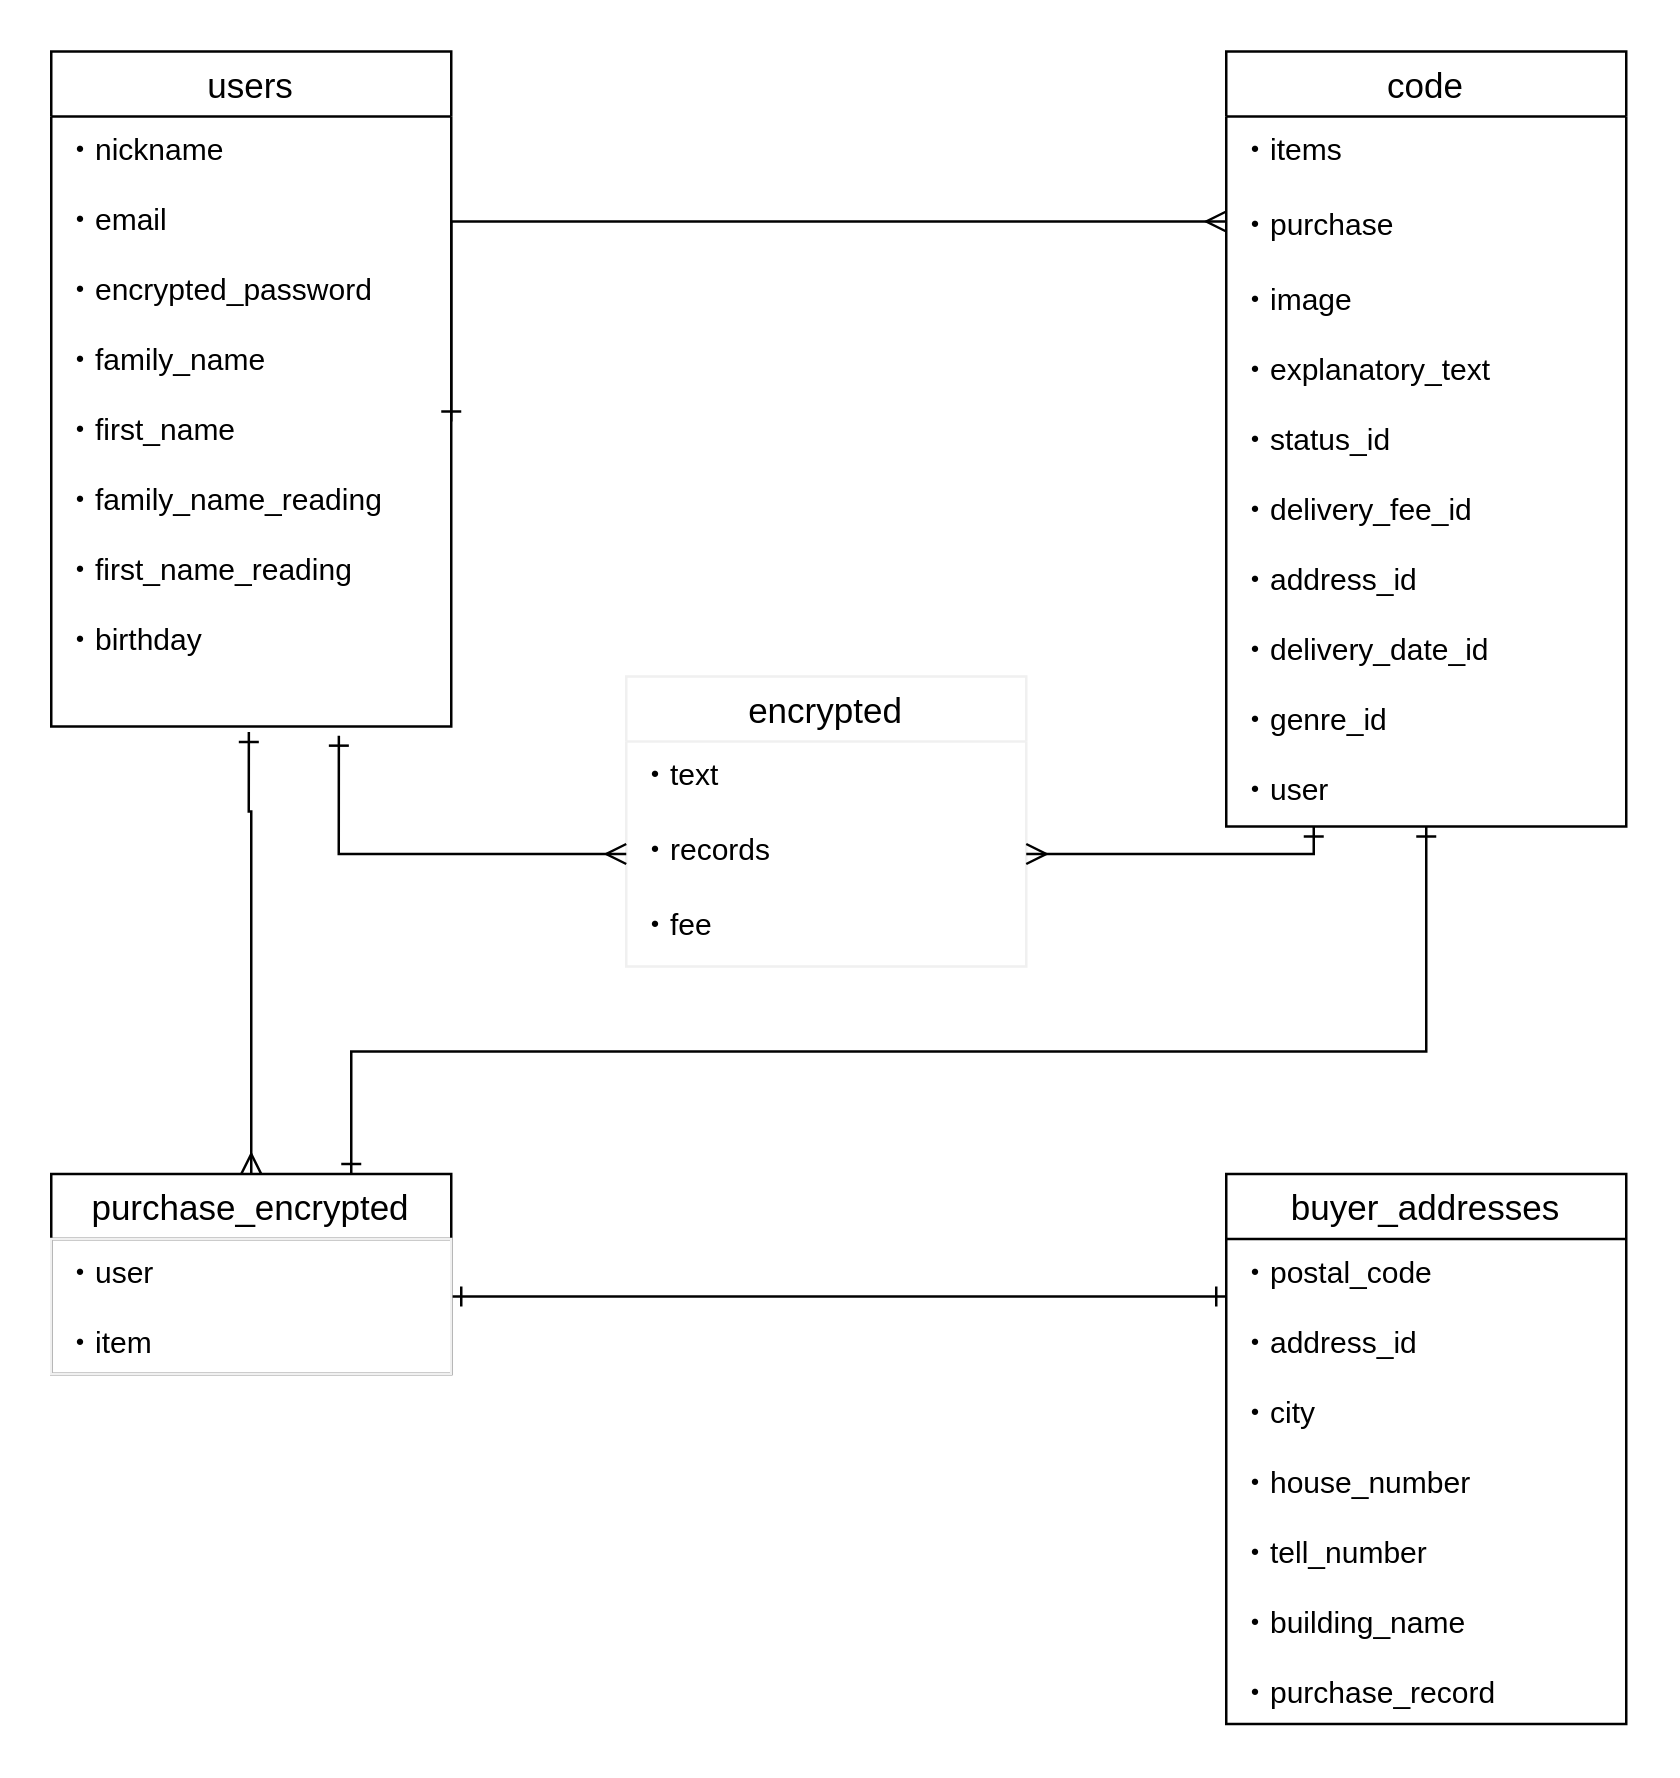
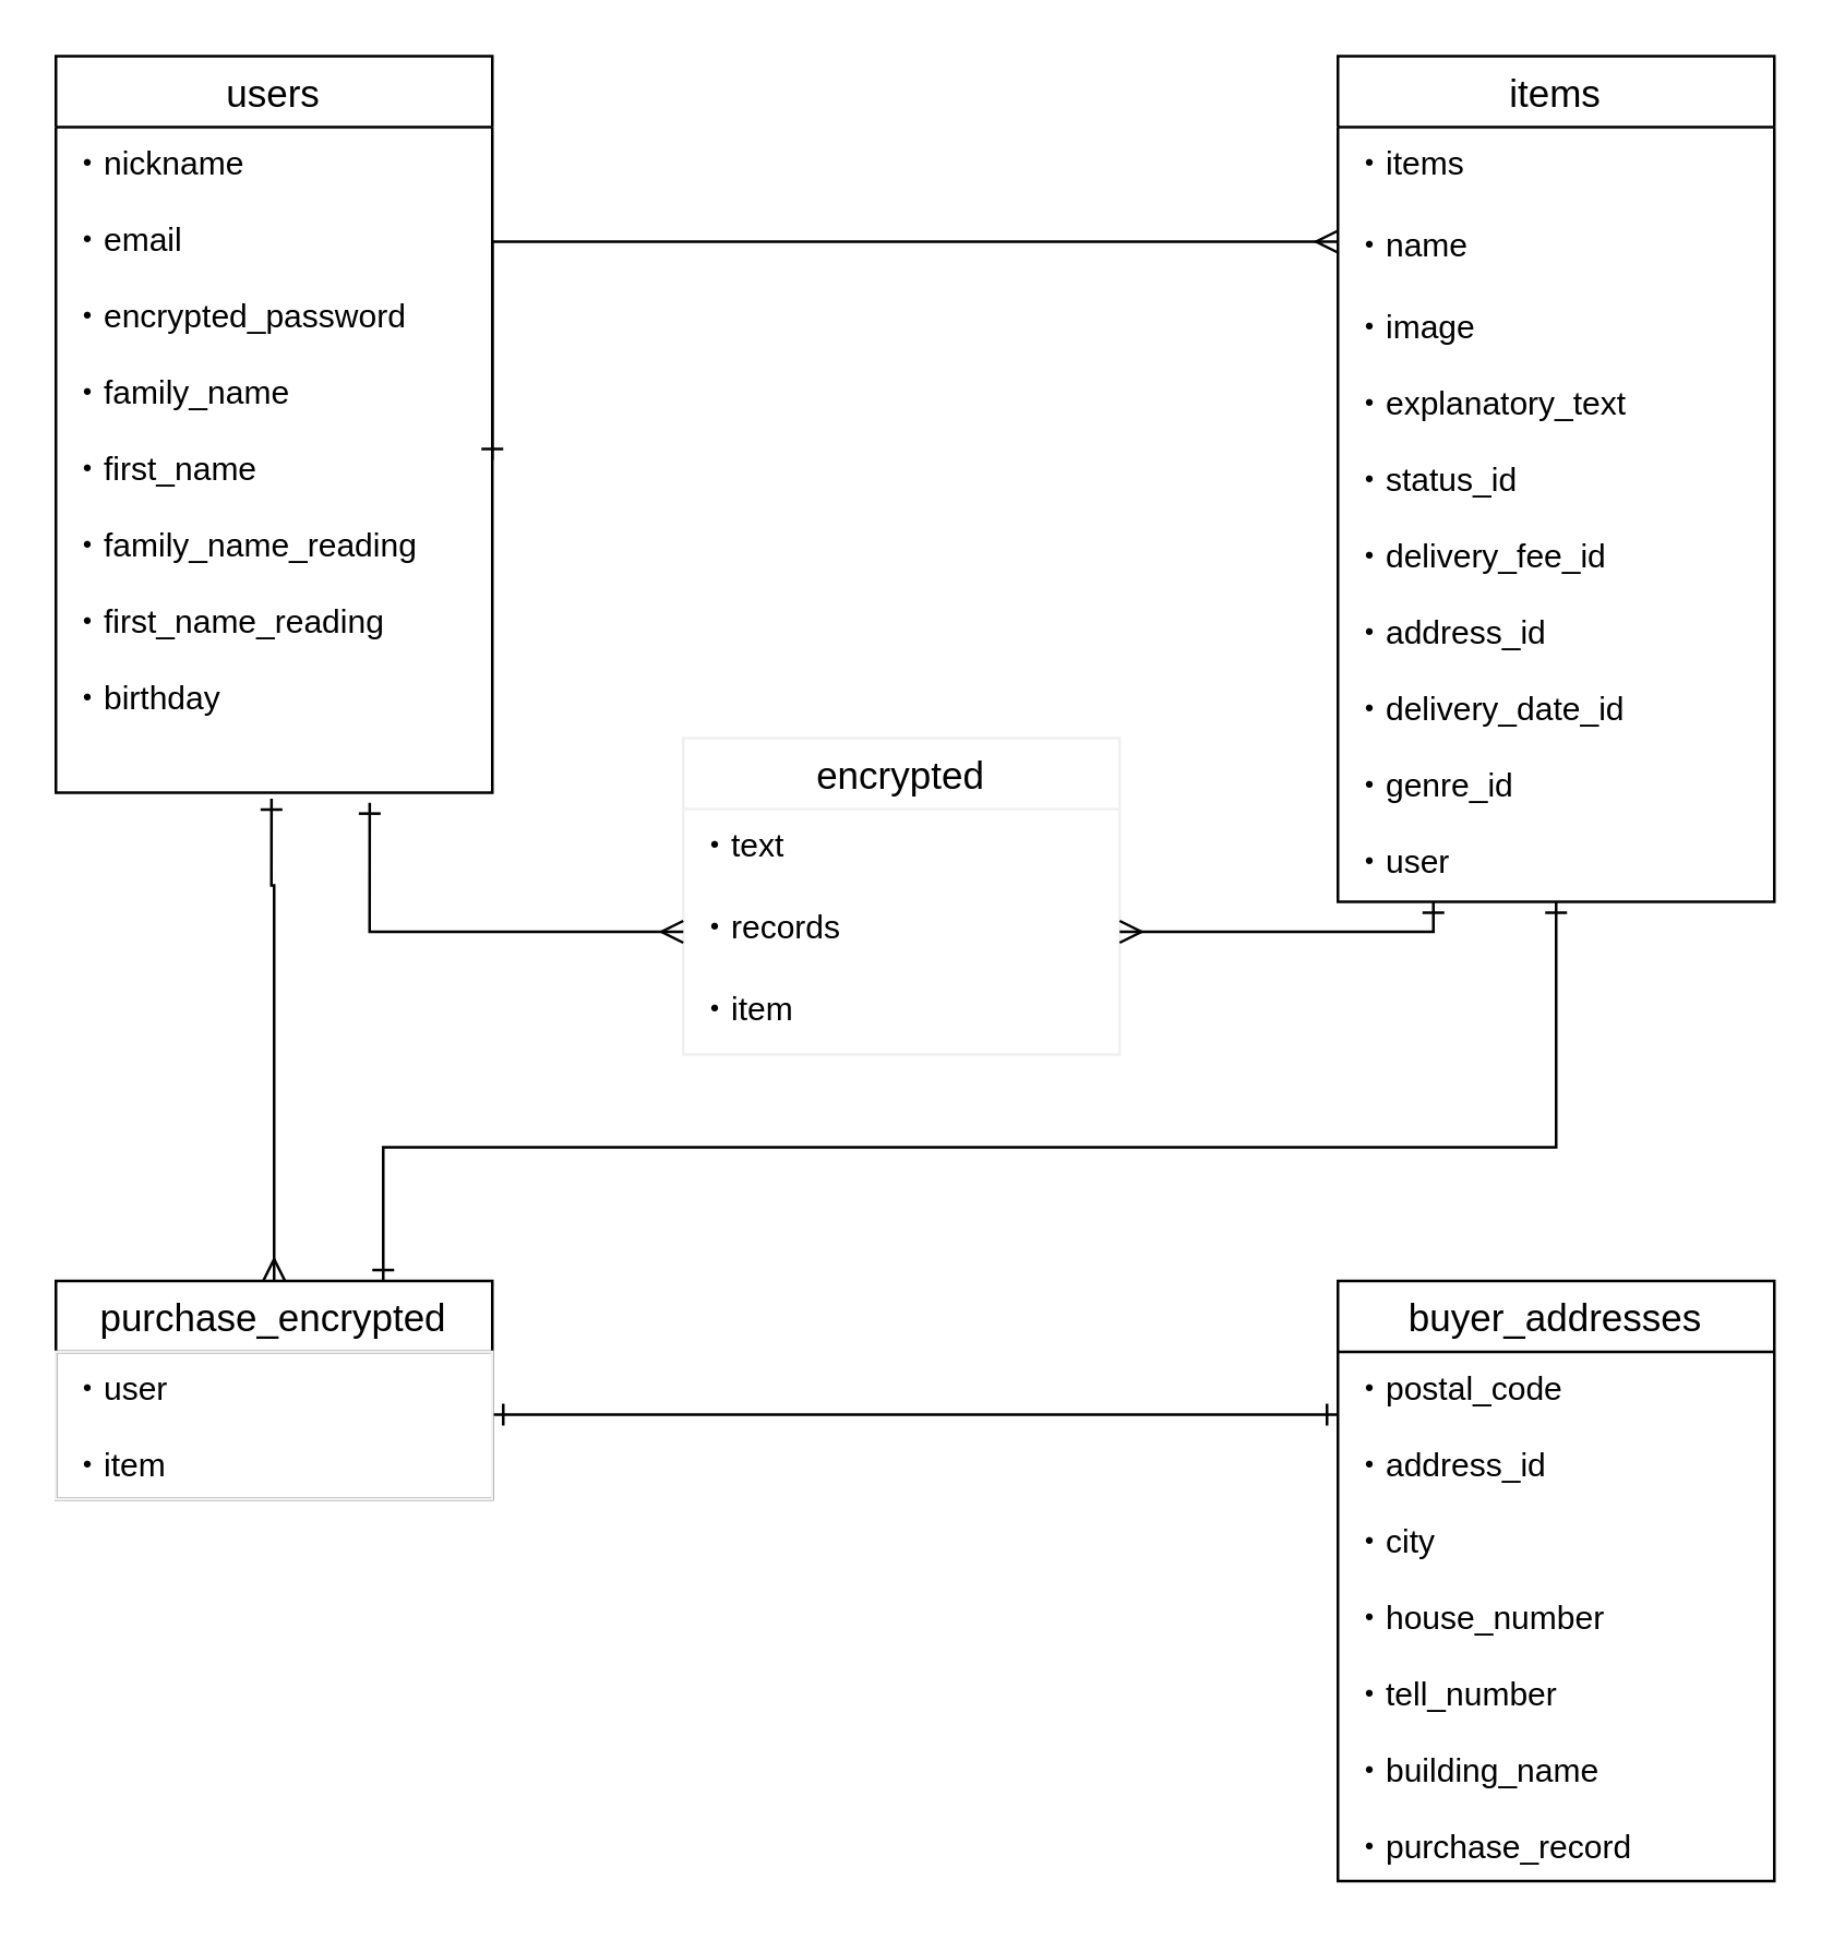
- <mxCell id="4" value="code" style="swimlane;fontStyle=0;childLayout=stackLayout;horizontal=1;startSize=26;horizontalStack=0;resizeParent=1;resizeParentMax=0;resizeLast=0;collapsible=1;marginBottom=0;align=center;fontSize=14;" vertex="1" parent="1"><mxGeometry x="490" y="20" width="160" height="310" as="geometry" /></mxCell>
+ <mxCell id="4" value="items" style="swimlane;fontStyle=0;childLayout=stackLayout;horizontal=1;startSize=26;horizontalStack=0;resizeParent=1;resizeParentMax=0;resizeLast=0;collapsible=1;marginBottom=0;align=center;fontSize=14;" vertex="1" parent="1"><mxGeometry x="490" y="20" width="160" height="310" as="geometry" /></mxCell>
- <mxCell id="6" value="・purchase" style="text;strokeColor=none;fillColor=none;spacingLeft=4;spacingRight=4;overflow=hidden;rotatable=0;points=[[0,0.5],[1,0.5]];portConstraint=eastwest;fontSize=12;" vertex="1" parent="4"><mxGeometry y="56" width="160" height="30" as="geometry" /></mxCell>
+ <mxCell id="6" value="・name" style="text;strokeColor=none;fillColor=none;spacingLeft=4;spacingRight=4;overflow=hidden;rotatable=0;points=[[0,0.5],[1,0.5]];portConstraint=eastwest;fontSize=12;" vertex="1" parent="4"><mxGeometry y="56" width="160" height="30" as="geometry" /></mxCell>
- <mxCell id="13" value="・fee" style="text;strokeColor=none;fillColor=none;spacingLeft=4;spacingRight=4;overflow=hidden;rotatable=0;points=[[0,0.5],[1,0.5]];portConstraint=eastwest;fontSize=12;" vertex="1" parent="10"><mxGeometry y="86" width="160" height="30" as="geometry" /></mxCell>
+ <mxCell id="13" value="・item" style="text;strokeColor=none;fillColor=none;spacingLeft=4;spacingRight=4;overflow=hidden;rotatable=0;points=[[0,0.5],[1,0.5]];portConstraint=eastwest;fontSize=12;" vertex="1" parent="10"><mxGeometry y="86" width="160" height="30" as="geometry" /></mxCell>
